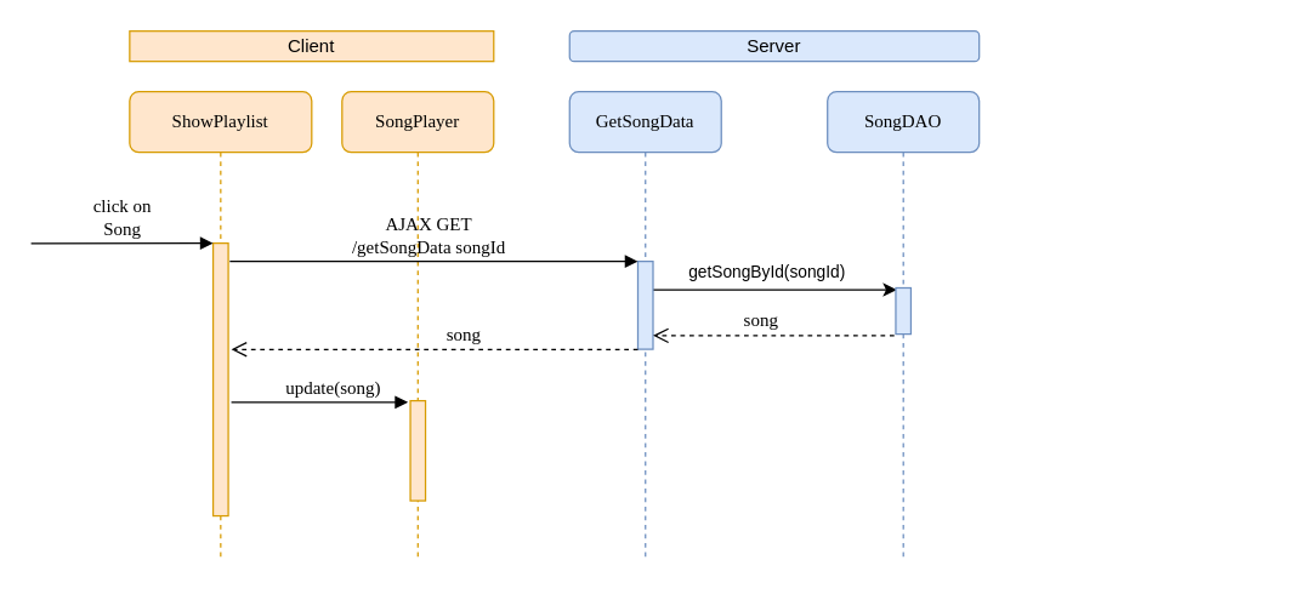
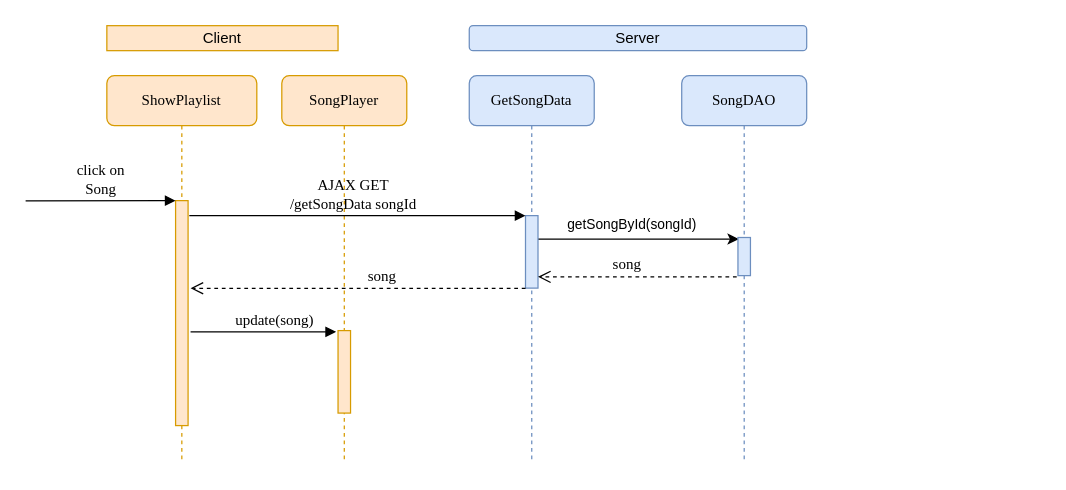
- <mxCell id="11" value="Client" style="rounded=0;whiteSpace=wrap;html=1;fontSize=12;fillColor=#ffe6cc;strokeColor=#d79b00;" parent="1" vertex="1"><mxGeometry x="85" y="20" width="240" height="20" as="geometry" /></mxCell>
+ <mxCell id="11" value="Client" style="rounded=0;whiteSpace=wrap;html=1;fontSize=12;fillColor=#ffe6cc;strokeColor=#d79b00;" parent="1" vertex="1"><mxGeometry x="85" y="20" width="185" height="20" as="geometry" /></mxCell>
